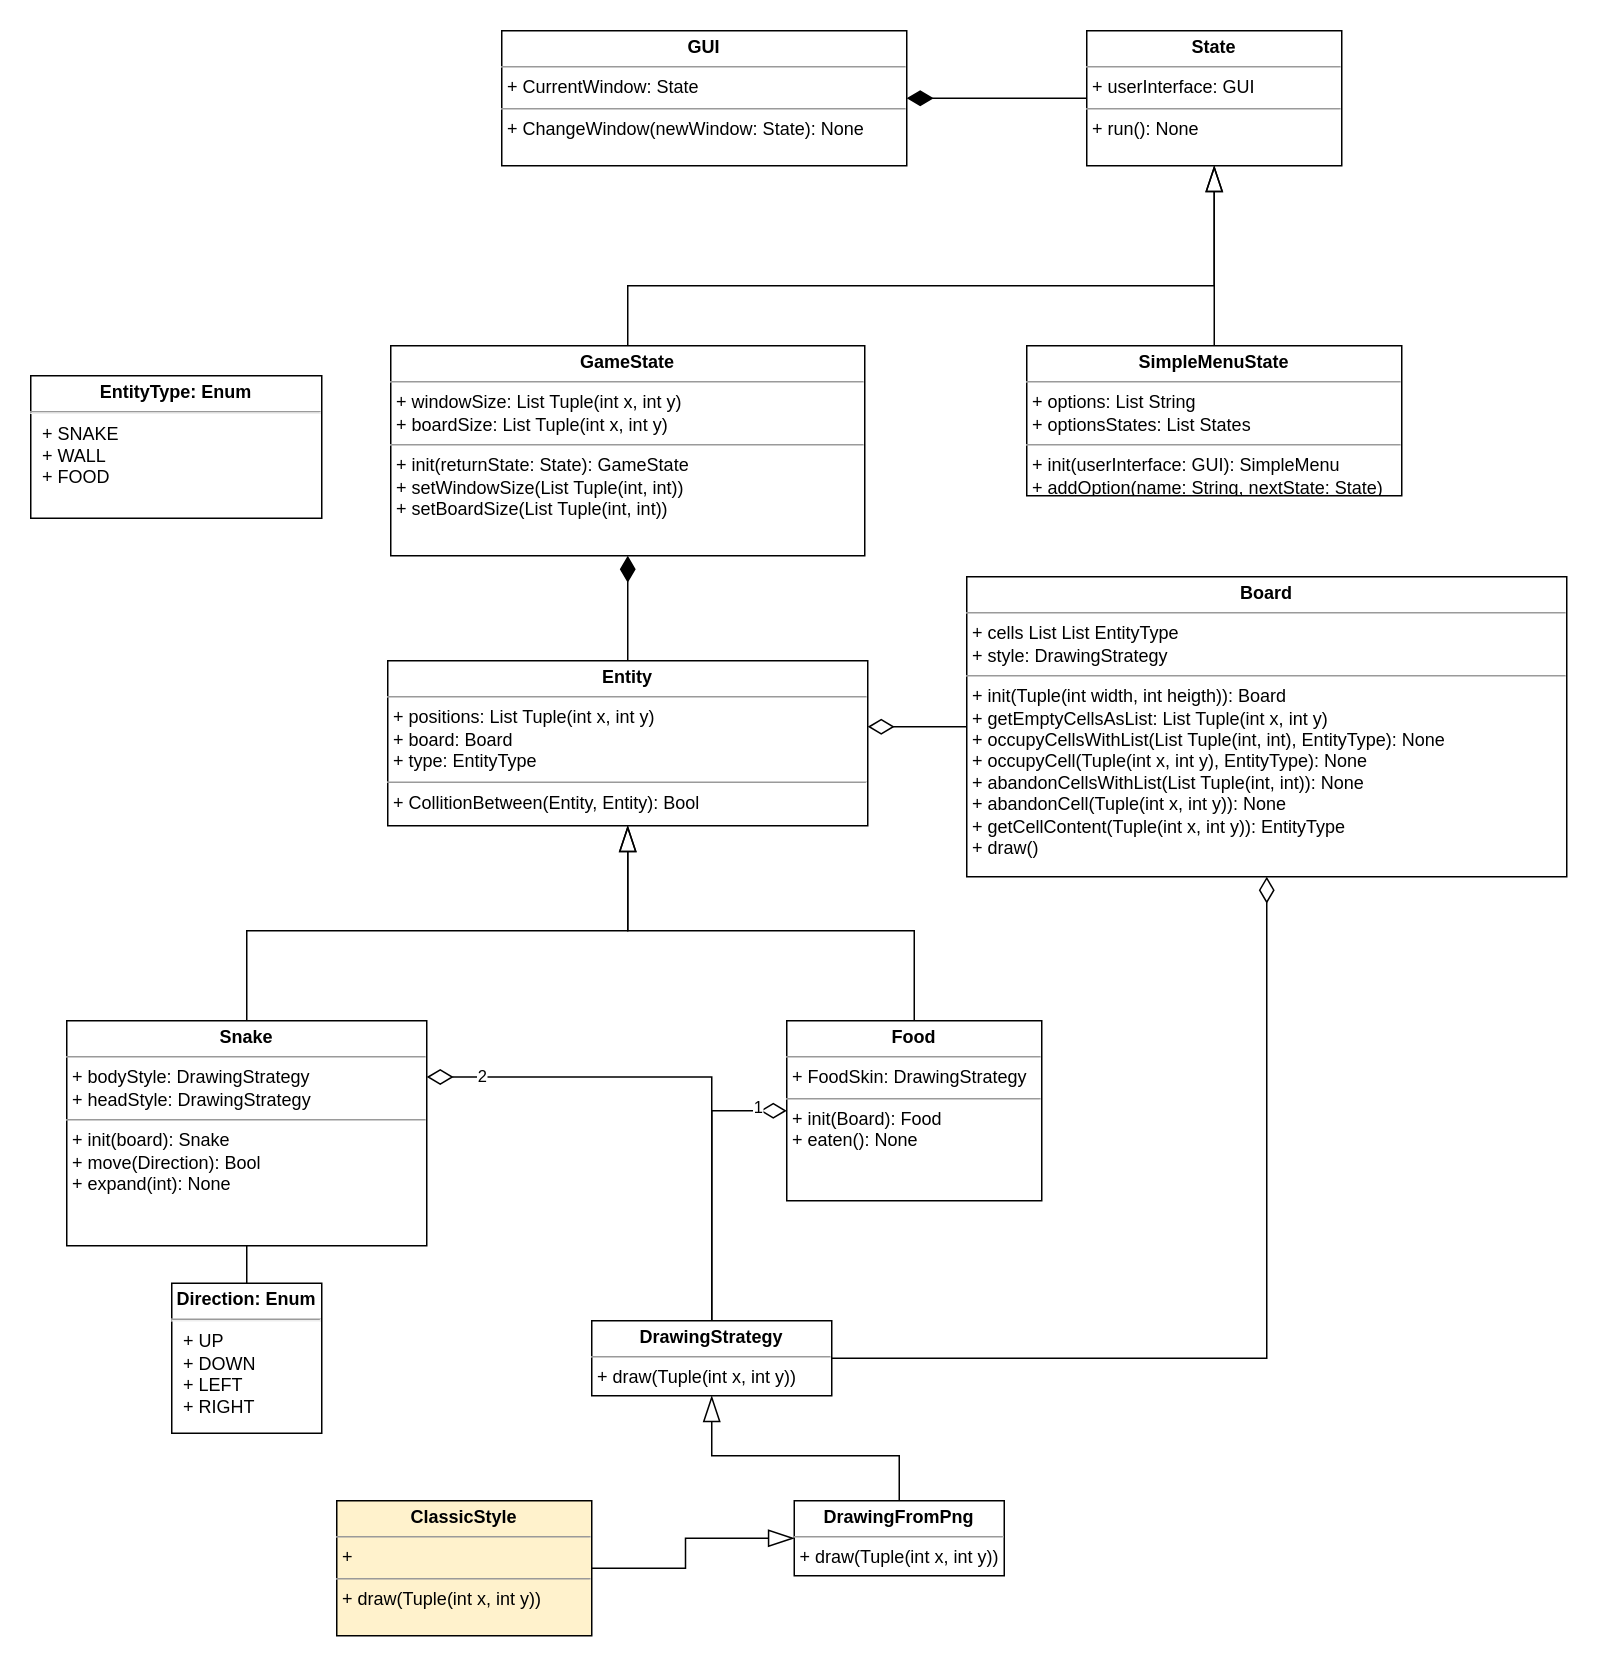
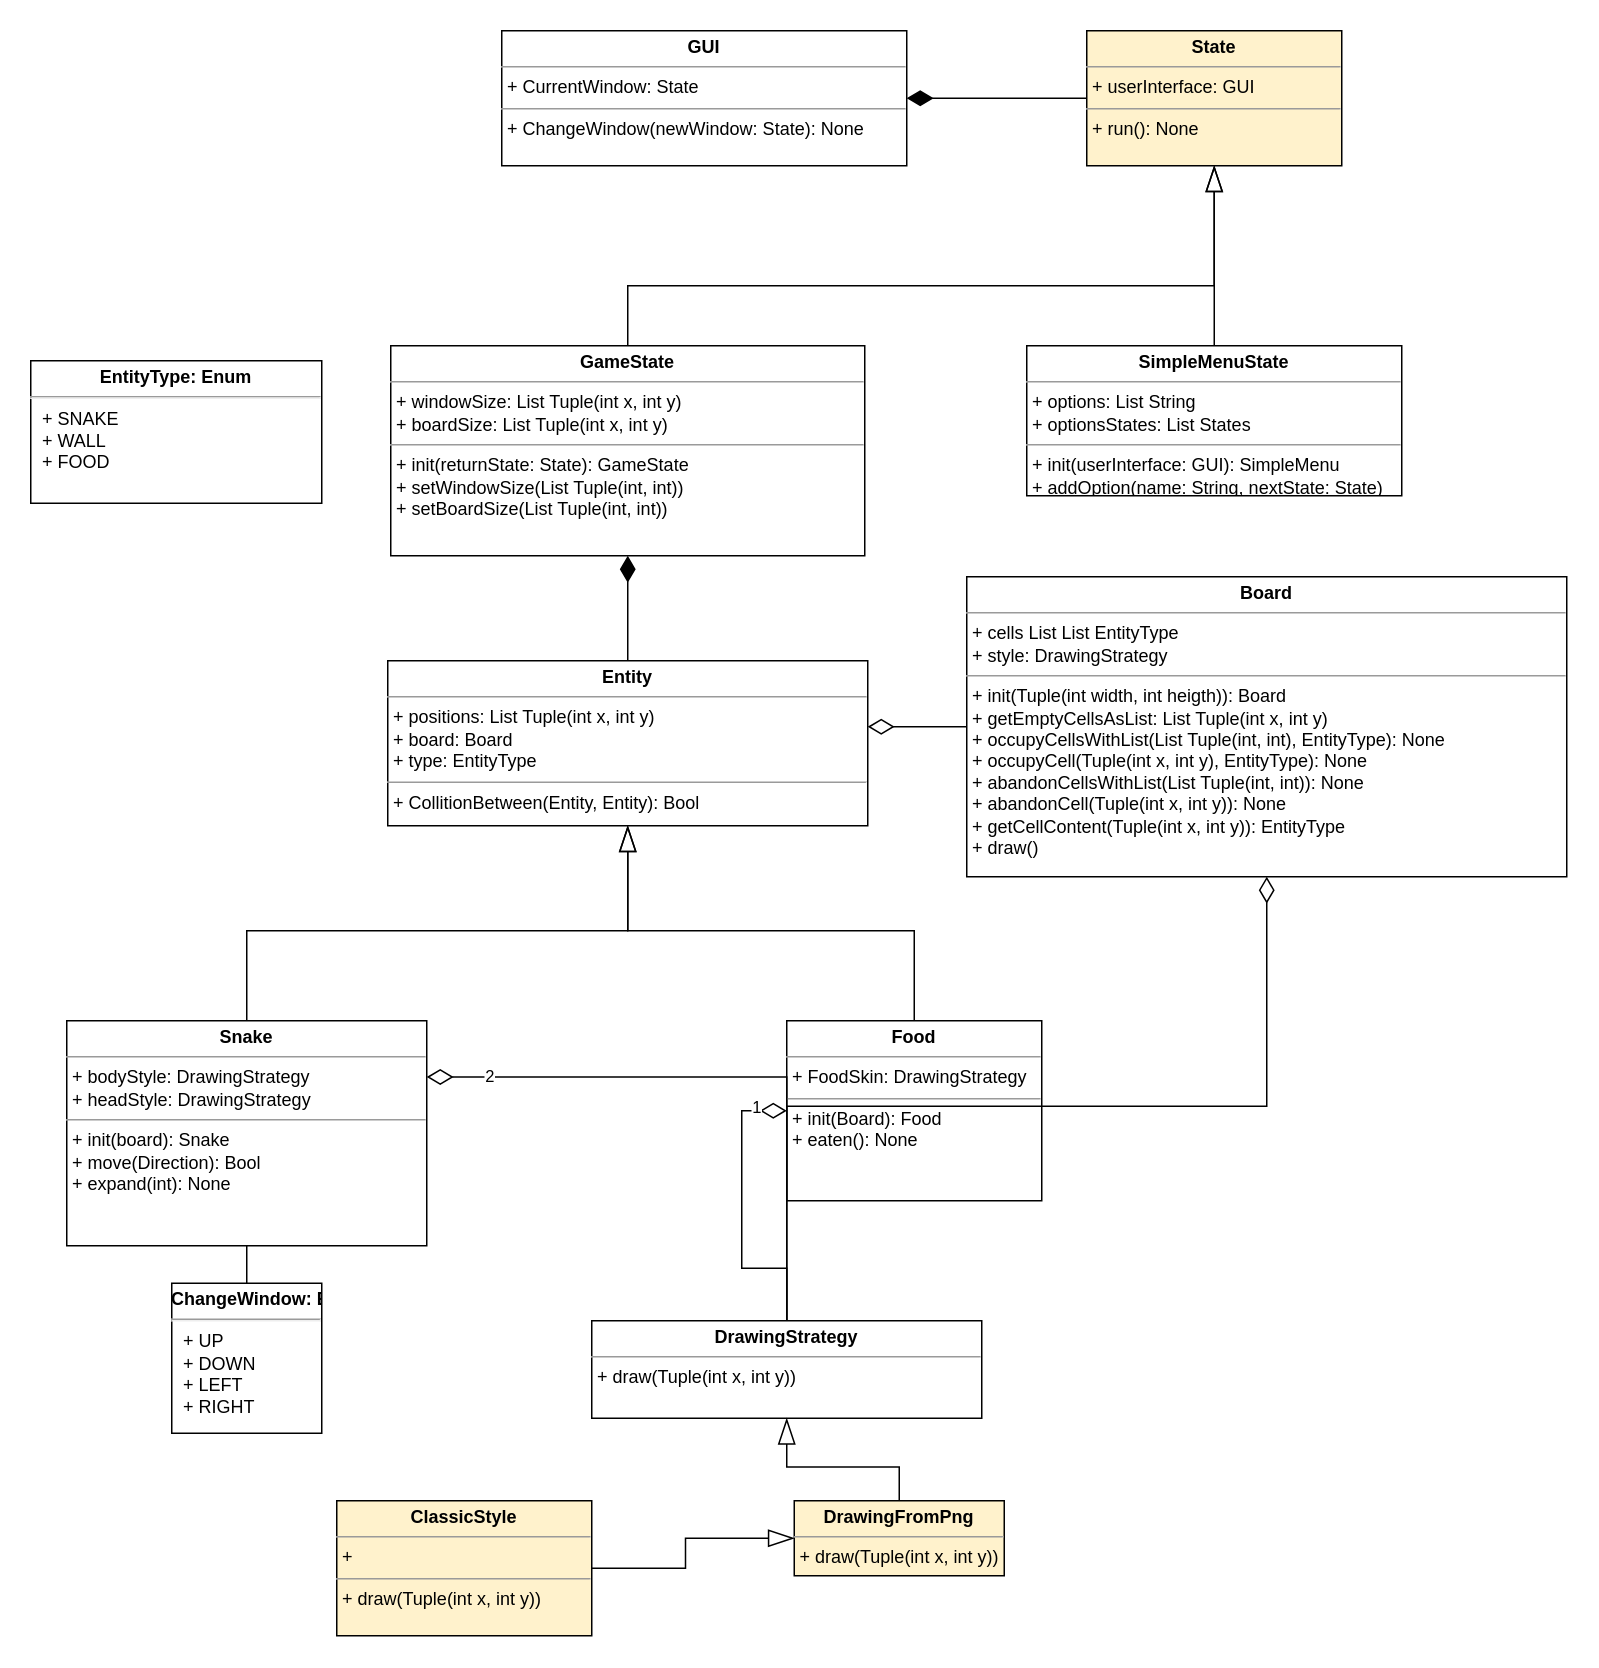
- <mxCell id="24" value="&lt;p style=&quot;margin: 0px ; margin-top: 4px ; text-align: center&quot;&gt;&lt;b&gt;State&lt;/b&gt;&lt;/p&gt;&lt;hr size=&quot;1&quot;&gt;&lt;p style=&quot;margin: 0px ; margin-left: 4px&quot;&gt;&lt;span&gt;+ userInterface: GUI&lt;/span&gt;&lt;br&gt;&lt;/p&gt;&lt;hr size=&quot;1&quot;&gt;&lt;p style=&quot;margin: 0px ; margin-left: 4px&quot;&gt;+ run(): None&lt;/p&gt;" style="verticalAlign=top;align=left;overflow=fill;fontSize=12;fontFamily=Helvetica;html=1;" parent="1" vertex="1"><mxGeometry x="724" y="20" width="170" height="90" as="geometry" /></mxCell>
+ <mxCell id="24" value="&lt;p style=&quot;margin: 0px ; margin-top: 4px ; text-align: center&quot;&gt;&lt;b&gt;State&lt;/b&gt;&lt;/p&gt;&lt;hr size=&quot;1&quot;&gt;&lt;p style=&quot;margin: 0px ; margin-left: 4px&quot;&gt;&lt;span&gt;+ userInterface: GUI&lt;/span&gt;&lt;br&gt;&lt;/p&gt;&lt;hr size=&quot;1&quot;&gt;&lt;p style=&quot;margin: 0px ; margin-left: 4px&quot;&gt;+ run(): None&lt;/p&gt;" style="verticalAlign=top;align=left;overflow=fill;fontSize=12;fontFamily=Helvetica;html=1;fillColor=#fff2cc;" parent="1" vertex="1"><mxGeometry x="724" y="20" width="170" height="90" as="geometry" /></mxCell>
- <mxCell id="22" value="&lt;p style=&quot;margin: 4px 0px 0px ; text-align: center&quot;&gt;&lt;b&gt;EntityType: Enum&lt;/b&gt;&lt;/p&gt;&lt;hr&gt;&lt;p style=&quot;margin: 0px ; margin-left: 8px&quot;&gt;+ SNAKE&lt;/p&gt;&lt;p style=&quot;margin: 0px ; margin-left: 8px&quot;&gt;+ WALL&lt;/p&gt;&lt;p style=&quot;margin: 0px ; margin-left: 8px&quot;&gt;+ FOOD&lt;/p&gt;" style="verticalAlign=top;align=left;overflow=fill;fontSize=12;fontFamily=Helvetica;html=1;" parent="1" vertex="1"><mxGeometry x="20" y="250" width="194" height="95" as="geometry" /></mxCell>
+ <mxCell id="22" value="&lt;p style=&quot;margin: 4px 0px 0px ; text-align: center&quot;&gt;&lt;b&gt;EntityType: Enum&lt;/b&gt;&lt;/p&gt;&lt;hr&gt;&lt;p style=&quot;margin: 0px ; margin-left: 8px&quot;&gt;+ SNAKE&lt;/p&gt;&lt;p style=&quot;margin: 0px ; margin-left: 8px&quot;&gt;+ WALL&lt;/p&gt;&lt;p style=&quot;margin: 0px ; margin-left: 8px&quot;&gt;+ FOOD&lt;/p&gt;" style="verticalAlign=top;align=left;overflow=fill;fontSize=12;fontFamily=Helvetica;html=1;" parent="1" vertex="1"><mxGeometry x="20" y="240" width="194" height="95" as="geometry" /></mxCell>
- <mxCell id="9" value="&lt;p style=&quot;margin: 4px 0px 0px ; text-align: center&quot;&gt;&lt;b&gt;Direction: Enum&lt;/b&gt;&lt;/p&gt;&lt;hr&gt;&lt;p style=&quot;margin: 0px ; margin-left: 8px&quot;&gt;+ UP&lt;/p&gt;&lt;p style=&quot;margin: 0px ; margin-left: 8px&quot;&gt;+ DOWN&lt;/p&gt;&lt;p style=&quot;margin: 0px ; margin-left: 8px&quot;&gt;+ LEFT&lt;/p&gt;&lt;p style=&quot;margin: 0px ; margin-left: 8px&quot;&gt;+ RIGHT&lt;/p&gt;" style="verticalAlign=top;align=left;overflow=fill;fontSize=12;fontFamily=Helvetica;html=1;" parent="1" vertex="1"><mxGeometry x="114" y="855" width="100" height="100" as="geometry" /></mxCell>
+ <mxCell id="9" value="&lt;p style=&quot;margin: 4px 0px 0px ; text-align: center&quot;&gt;&lt;b&gt;ChangeWindow: Enum&lt;/b&gt;&lt;/p&gt;&lt;hr&gt;&lt;p style=&quot;margin: 0px ; margin-left: 8px&quot;&gt;+ UP&lt;/p&gt;&lt;p style=&quot;margin: 0px ; margin-left: 8px&quot;&gt;+ DOWN&lt;/p&gt;&lt;p style=&quot;margin: 0px ; margin-left: 8px&quot;&gt;+ LEFT&lt;/p&gt;&lt;p style=&quot;margin: 0px ; margin-left: 8px&quot;&gt;+ RIGHT&lt;/p&gt;" style="verticalAlign=top;align=left;overflow=fill;fontSize=12;fontFamily=Helvetica;html=1;" parent="1" vertex="1"><mxGeometry x="114" y="855" width="100" height="100" as="geometry" /></mxCell>
- <mxCell id="7" value="&lt;p style=&quot;margin: 0px ; margin-top: 4px ; text-align: center&quot;&gt;&lt;b&gt;DrawingStrategy&lt;/b&gt;&lt;/p&gt;&lt;hr size=&quot;1&quot;&gt;&lt;p style=&quot;margin: 0px ; margin-left: 4px&quot;&gt;+ draw(Tuple(int x, int y))&lt;/p&gt;" style="verticalAlign=top;align=left;overflow=fill;fontSize=12;fontFamily=Helvetica;html=1;" parent="1" vertex="1"><mxGeometry x="394" y="880" width="160" height="50" as="geometry" /></mxCell>
+ <mxCell id="7" value="&lt;p style=&quot;margin: 0px ; margin-top: 4px ; text-align: center&quot;&gt;&lt;b&gt;DrawingStrategy&lt;/b&gt;&lt;/p&gt;&lt;hr size=&quot;1&quot;&gt;&lt;p style=&quot;margin: 0px ; margin-left: 4px&quot;&gt;+ draw(Tuple(int x, int y))&lt;/p&gt;" style="verticalAlign=top;align=left;overflow=fill;fontSize=12;fontFamily=Helvetica;html=1;" parent="1" vertex="1"><mxGeometry x="394" y="880" width="260" height="65" as="geometry" /></mxCell>
- <mxCell id="15" value="&lt;p style=&quot;margin: 0px ; margin-top: 4px ; text-align: center&quot;&gt;&lt;b&gt;DrawingFromPng&lt;/b&gt;&lt;/p&gt;&lt;hr size=&quot;1&quot;&gt;&lt;p style=&quot;margin: 0px ; margin-left: 4px&quot;&gt;+ draw(Tuple(int x, int y))&lt;/p&gt;" style="verticalAlign=top;align=left;overflow=fill;fontSize=12;fontFamily=Helvetica;html=1;" parent="1" vertex="1"><mxGeometry x="529" y="1000" width="140" height="50" as="geometry" /></mxCell>
+ <mxCell id="15" value="&lt;p style=&quot;margin: 0px ; margin-top: 4px ; text-align: center&quot;&gt;&lt;b&gt;DrawingFromPng&lt;/b&gt;&lt;/p&gt;&lt;hr size=&quot;1&quot;&gt;&lt;p style=&quot;margin: 0px ; margin-left: 4px&quot;&gt;+ draw(Tuple(int x, int y))&lt;/p&gt;" style="verticalAlign=top;align=left;overflow=fill;fontSize=12;fontFamily=Helvetica;html=1;fillColor=#fff2cc;" parent="1" vertex="1"><mxGeometry x="529" y="1000" width="140" height="50" as="geometry" /></mxCell>
